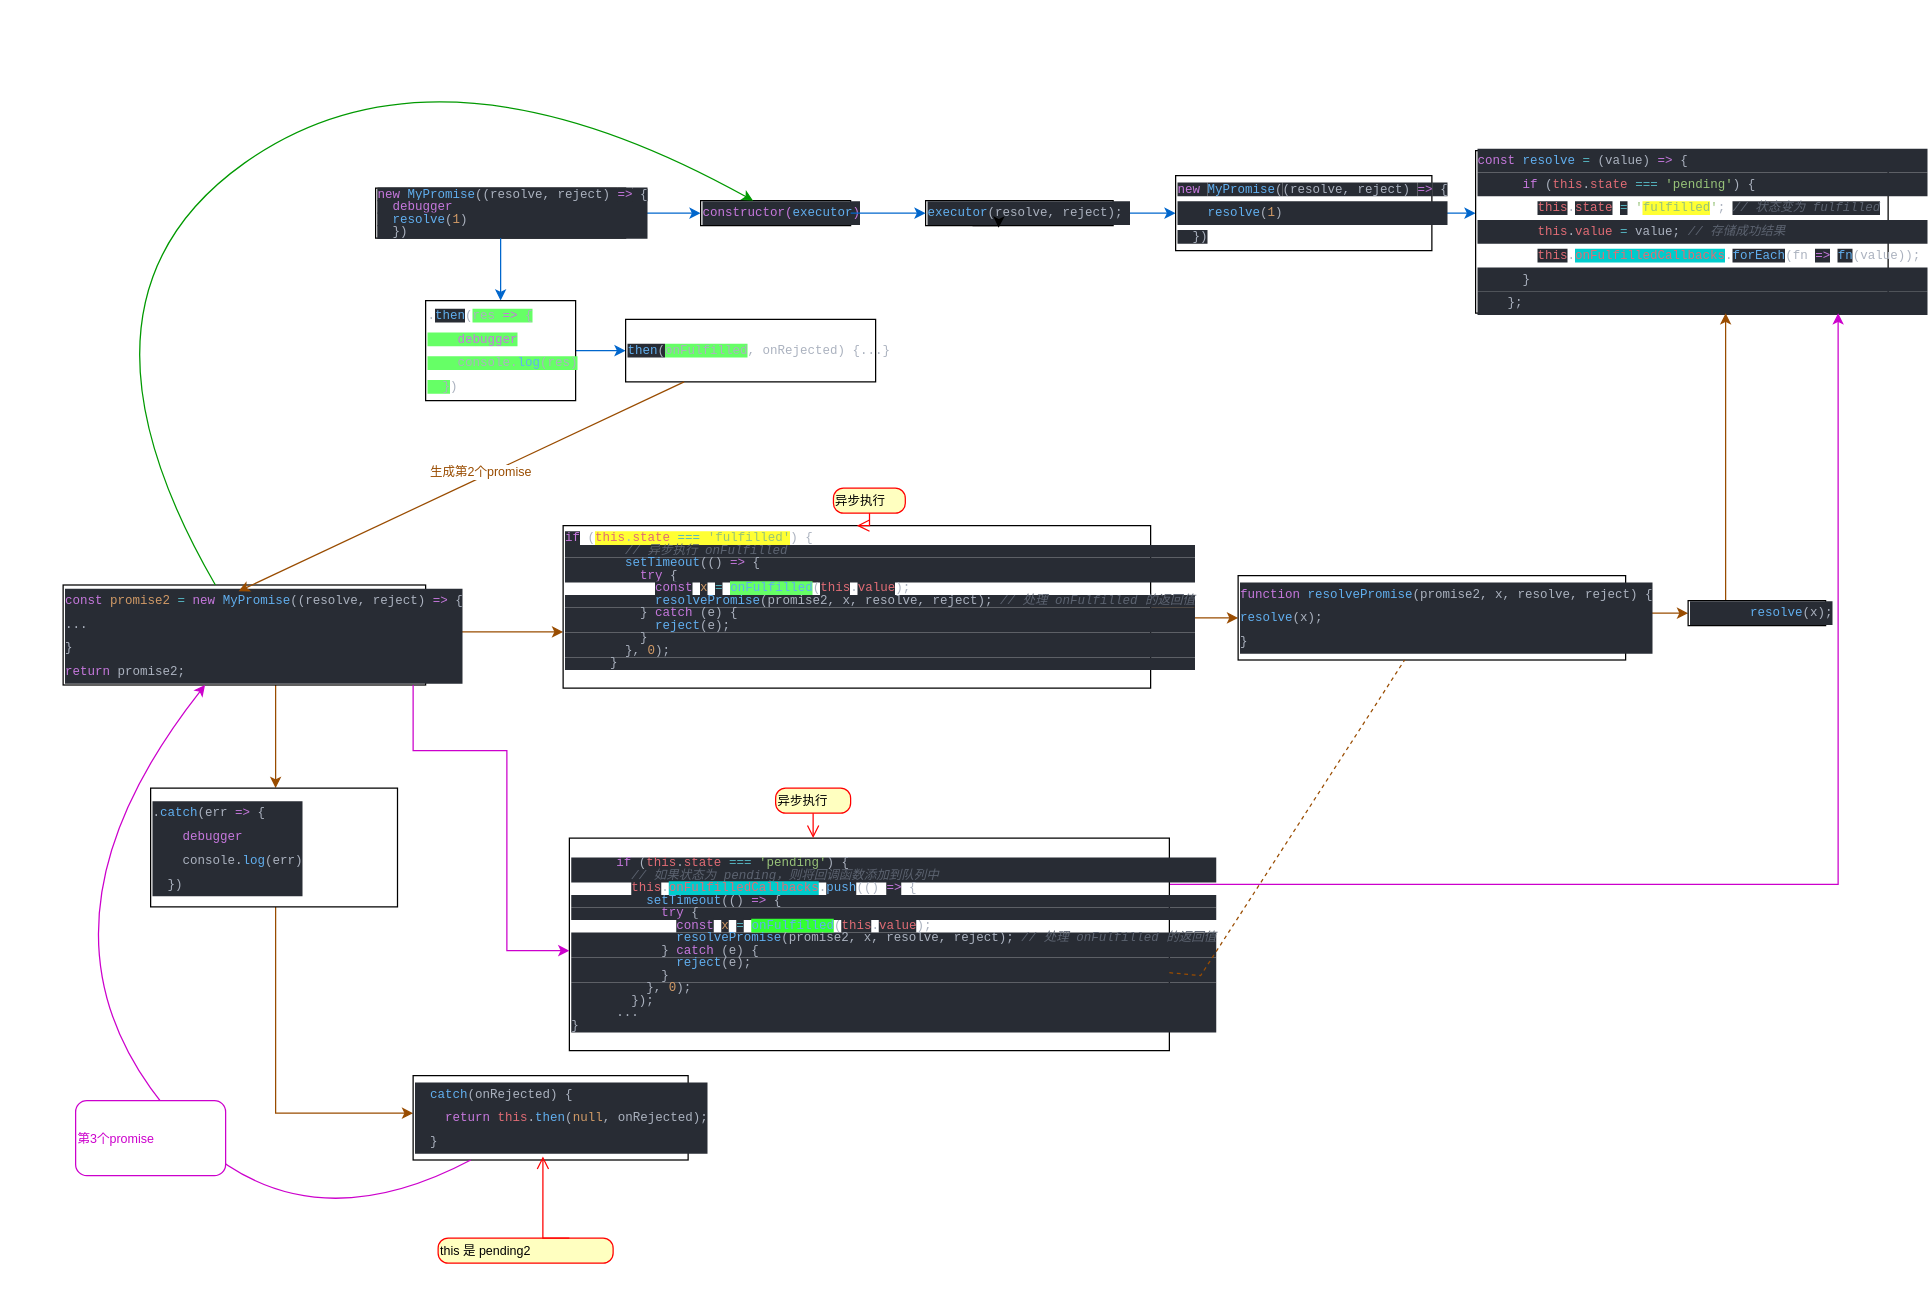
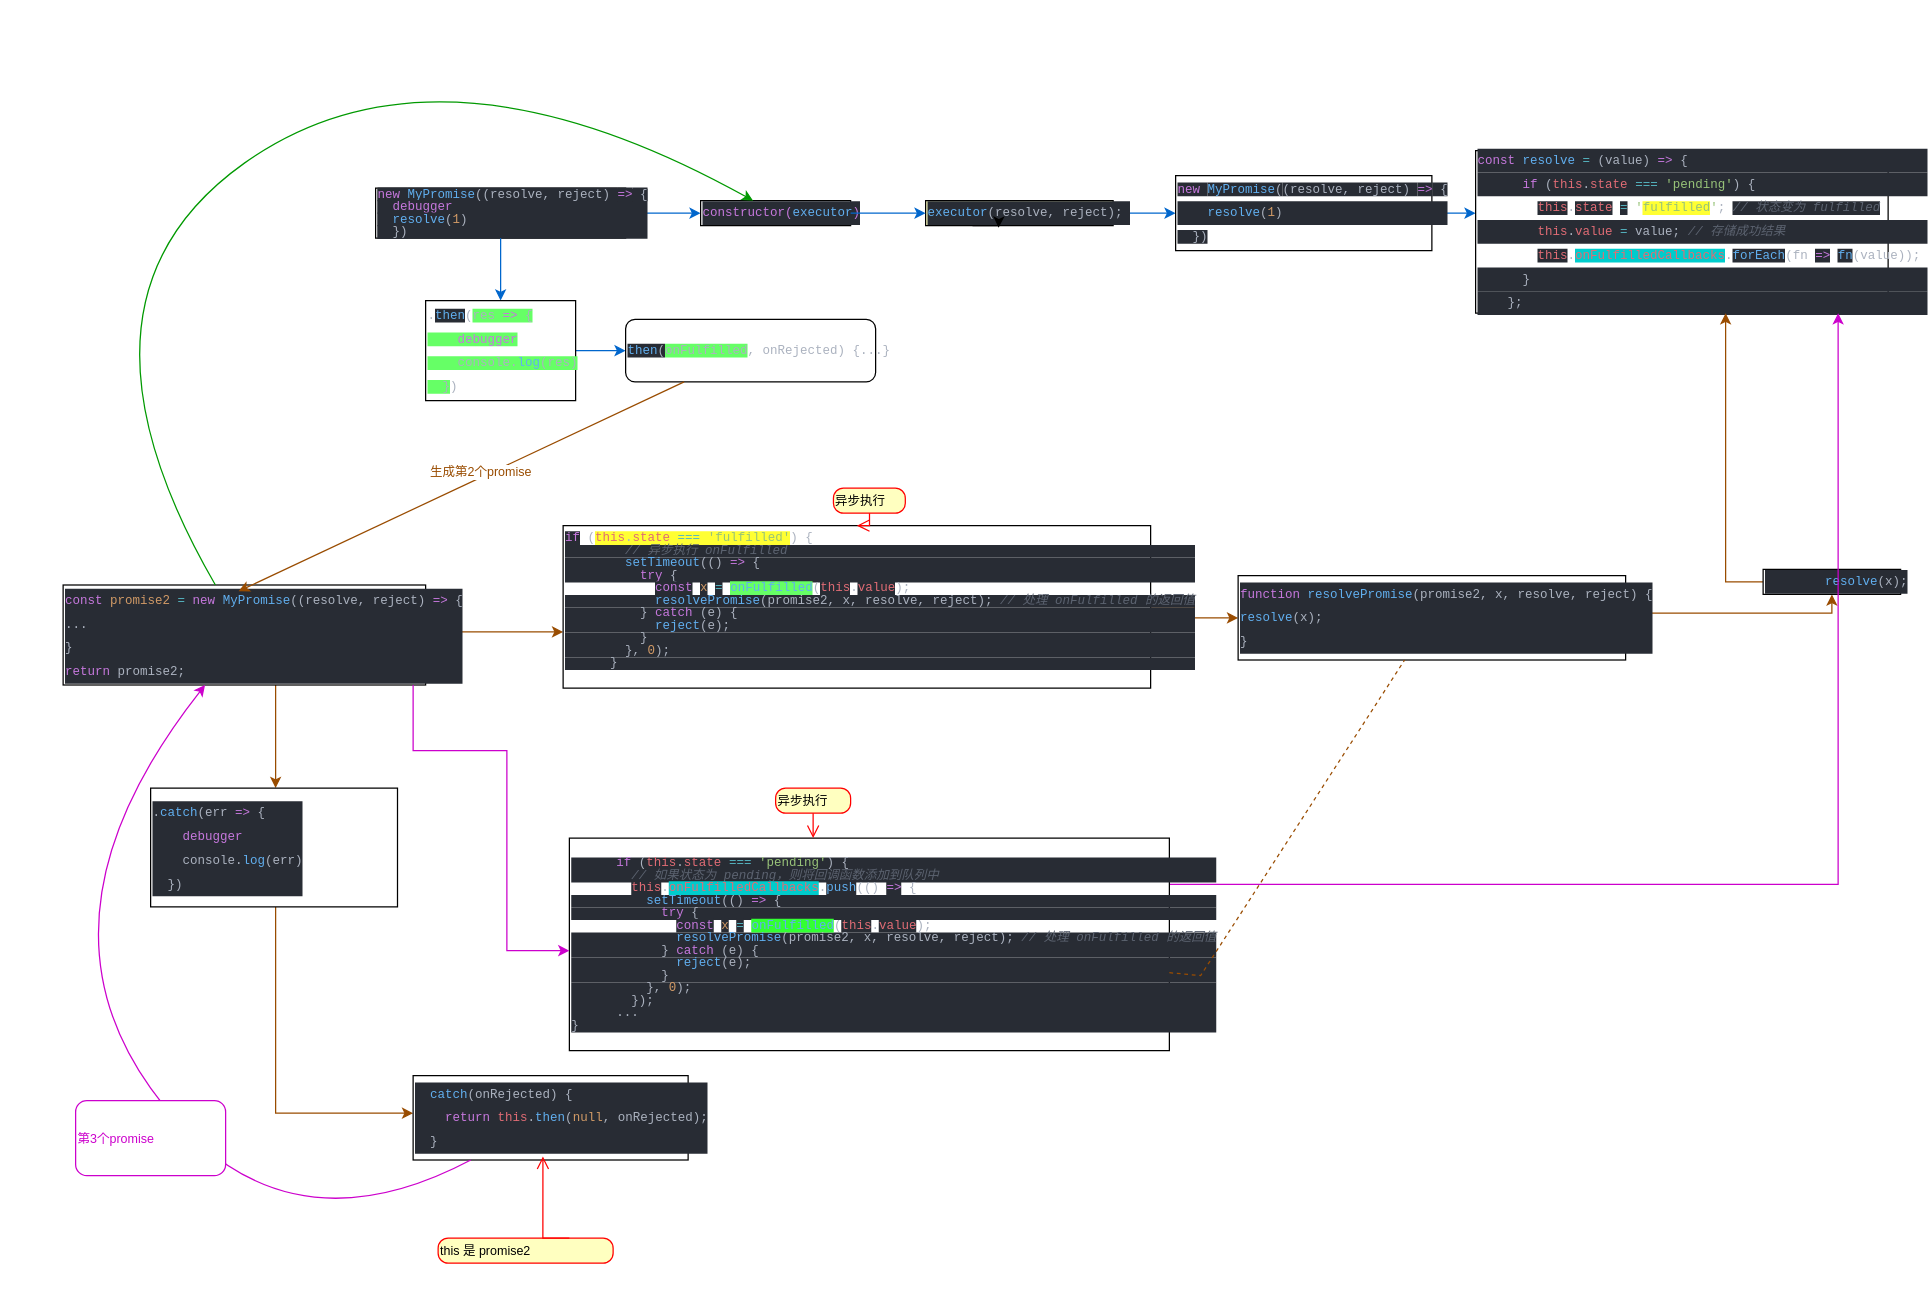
- <mxCell id="6" value="&lt;div style=&quot;color: rgb(171, 178, 191); background-color: rgb(40, 44, 52); font-family: Consolas, &amp;quot;Courier New&amp;quot;, monospace; line-height: 19px; white-space: pre;&quot;&gt;&lt;span style=&quot;color: #61afef;&quot;&gt;executor&lt;/span&gt;(resolve, reject); &lt;/div&gt;" style="whiteSpace=wrap;html=1;fontSize=10;rounded=0;spacing=2;spacingTop=0;align=left;" parent="1" vertex="1"><mxGeometry x="740" y="160" width="150" height="20" as="geometry" /></mxCell>
+ <mxCell id="6" value="&lt;div style=&quot;color: rgb(171, 178, 191); background-color: rgb(40, 44, 52); font-family: Consolas, &amp;quot;Courier New&amp;quot;, monospace; line-height: 19px; white-space: pre;&quot;&gt;&lt;span style=&quot;color: #61afef;&quot;&gt;executor&lt;/span&gt;(resolve, reject); &lt;/div&gt;" style="whiteSpace=wrap;html=1;fontSize=10;rounded=0;spacing=2;spacingTop=0;align=left;fillColor=#ffffc0;" parent="1" vertex="1"><mxGeometry x="740" y="160" width="150" height="20" as="geometry" /></mxCell>
- <mxCell id="13" value="&lt;div style=&quot;color: rgb(171, 178, 191); font-family: Consolas, &amp;quot;Courier New&amp;quot;, monospace; line-height: 19px; white-space: pre;&quot;&gt;&lt;span style=&quot;background-color: light-dark(rgb(40, 44, 52), rgb(196, 200, 207));&quot;&gt;&lt;span style=&quot;color: rgb(97, 175, 239);&quot;&gt;then&lt;/span&gt;(&lt;/span&gt;&lt;span style=&quot;background-color: rgb(102, 255, 102);&quot;&gt;onFulfilled&lt;/span&gt;, onRejected) {...}&lt;/div&gt;" style="whiteSpace=wrap;html=1;fontSize=10;align=left;rounded=0;spacing=2;spacingTop=0;" parent="1" vertex="1"><mxGeometry x="500" y="255" width="200" height="50" as="geometry" /></mxCell>
+ <mxCell id="13" value="&lt;div style=&quot;color: rgb(171, 178, 191); font-family: Consolas, &amp;quot;Courier New&amp;quot;, monospace; line-height: 19px; white-space: pre;&quot;&gt;&lt;span style=&quot;background-color: light-dark(rgb(40, 44, 52), rgb(196, 200, 207));&quot;&gt;&lt;span style=&quot;color: rgb(97, 175, 239);&quot;&gt;then&lt;/span&gt;(&lt;/span&gt;&lt;span style=&quot;background-color: rgb(102, 255, 102);&quot;&gt;onFulfilled&lt;/span&gt;, onRejected) {...}&lt;/div&gt;" style="whiteSpace=wrap;html=1;fontSize=10;align=left;spacing=2;spacingTop=0;rounded=1;" parent="1" vertex="1"><mxGeometry x="500" y="255" width="200" height="50" as="geometry" /></mxCell>
- <mxCell id="23" value="&lt;div style=&quot;color: rgb(171, 178, 191); background-color: rgb(40, 44, 52); font-family: Consolas, &amp;quot;Courier New&amp;quot;, monospace; line-height: 19px; white-space: pre;&quot;&gt;&amp;nbsp; &amp;nbsp; &amp;nbsp; &amp;nbsp; &lt;span style=&quot;color: #61afef;&quot;&gt;resolve&lt;/span&gt;(x);&lt;/div&gt;" style="whiteSpace=wrap;html=1;fontSize=10;align=left;rounded=0;spacing=2;spacingTop=0;" parent="1" vertex="1"><mxGeometry x="1350" y="480" width="110" height="20" as="geometry" /></mxCell>
+ <mxCell id="23" value="&lt;div style=&quot;color: rgb(171, 178, 191); background-color: rgb(40, 44, 52); font-family: Consolas, &amp;quot;Courier New&amp;quot;, monospace; line-height: 19px; white-space: pre;&quot;&gt;&amp;nbsp; &amp;nbsp; &amp;nbsp; &amp;nbsp; &lt;span style=&quot;color: #61afef;&quot;&gt;resolve&lt;/span&gt;(x);&lt;/div&gt;" style="whiteSpace=wrap;html=1;fontSize=10;align=left;rounded=0;spacing=2;spacingTop=0;" parent="1" vertex="1"><mxGeometry x="1410" y="455" width="110" height="20" as="geometry" /></mxCell>
- <mxCell id="27" value="this 是 pending2" style="rounded=1;whiteSpace=wrap;html=1;arcSize=40;fontColor=#000000;fillColor=#ffffc0;strokeColor=#ff0000;align=left;fontSize=10;" parent="1" vertex="1"><mxGeometry x="350" y="990" width="140" height="20" as="geometry" /></mxCell>
+ <mxCell id="27" value="this 是 promise2" style="rounded=1;whiteSpace=wrap;html=1;arcSize=40;fontColor=#000000;fillColor=#ffffc0;strokeColor=#ff0000;align=left;fontSize=10;" parent="1" vertex="1"><mxGeometry x="350" y="990" width="140" height="20" as="geometry" /></mxCell>
